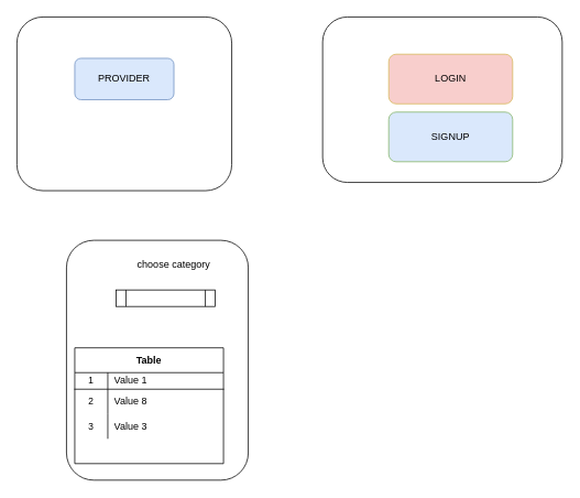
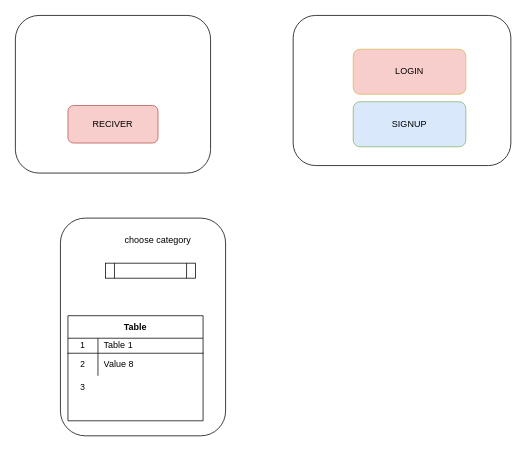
- <mxCell id="3" value="PROVIDER" style="rounded=1;whiteSpace=wrap;html=1;fillColor=#dae8fc;strokeColor=#6c8ebf;" vertex="1" parent="1"><mxGeometry x="90" y="70" width="120" height="50" as="geometry" /></mxCell>
+ <mxCell id="4" value="RECIVER" style="rounded=1;whiteSpace=wrap;html=1;fillColor=#f8cecc;strokeColor=#b85450;" vertex="1" parent="1"><mxGeometry x="90" y="140" width="120" height="50" as="geometry" /></mxCell>
- <mxCell id="13" value="Value 1" style="shape=partialRectangle;html=1;whiteSpace=wrap;connectable=0;fillColor=none;top=0;left=0;bottom=0;right=0;align=left;spacingLeft=6;overflow=hidden;" vertex="1" parent="11"><mxGeometry x="40" width="140" height="20" as="geometry" /></mxCell>
+ <mxCell id="13" value="Table 1" style="shape=partialRectangle;html=1;whiteSpace=wrap;connectable=0;fillColor=none;top=0;left=0;bottom=0;right=0;align=left;spacingLeft=6;overflow=hidden;" vertex="1" parent="11"><mxGeometry x="40" width="140" height="20" as="geometry" /></mxCell>
- <mxCell id="19" value="Value 3" style="shape=partialRectangle;html=1;whiteSpace=wrap;connectable=0;fillColor=none;top=0;left=0;bottom=0;right=0;align=left;spacingLeft=6;overflow=hidden;" vertex="1" parent="17"><mxGeometry x="40" width="140" height="30" as="geometry" /></mxCell>
